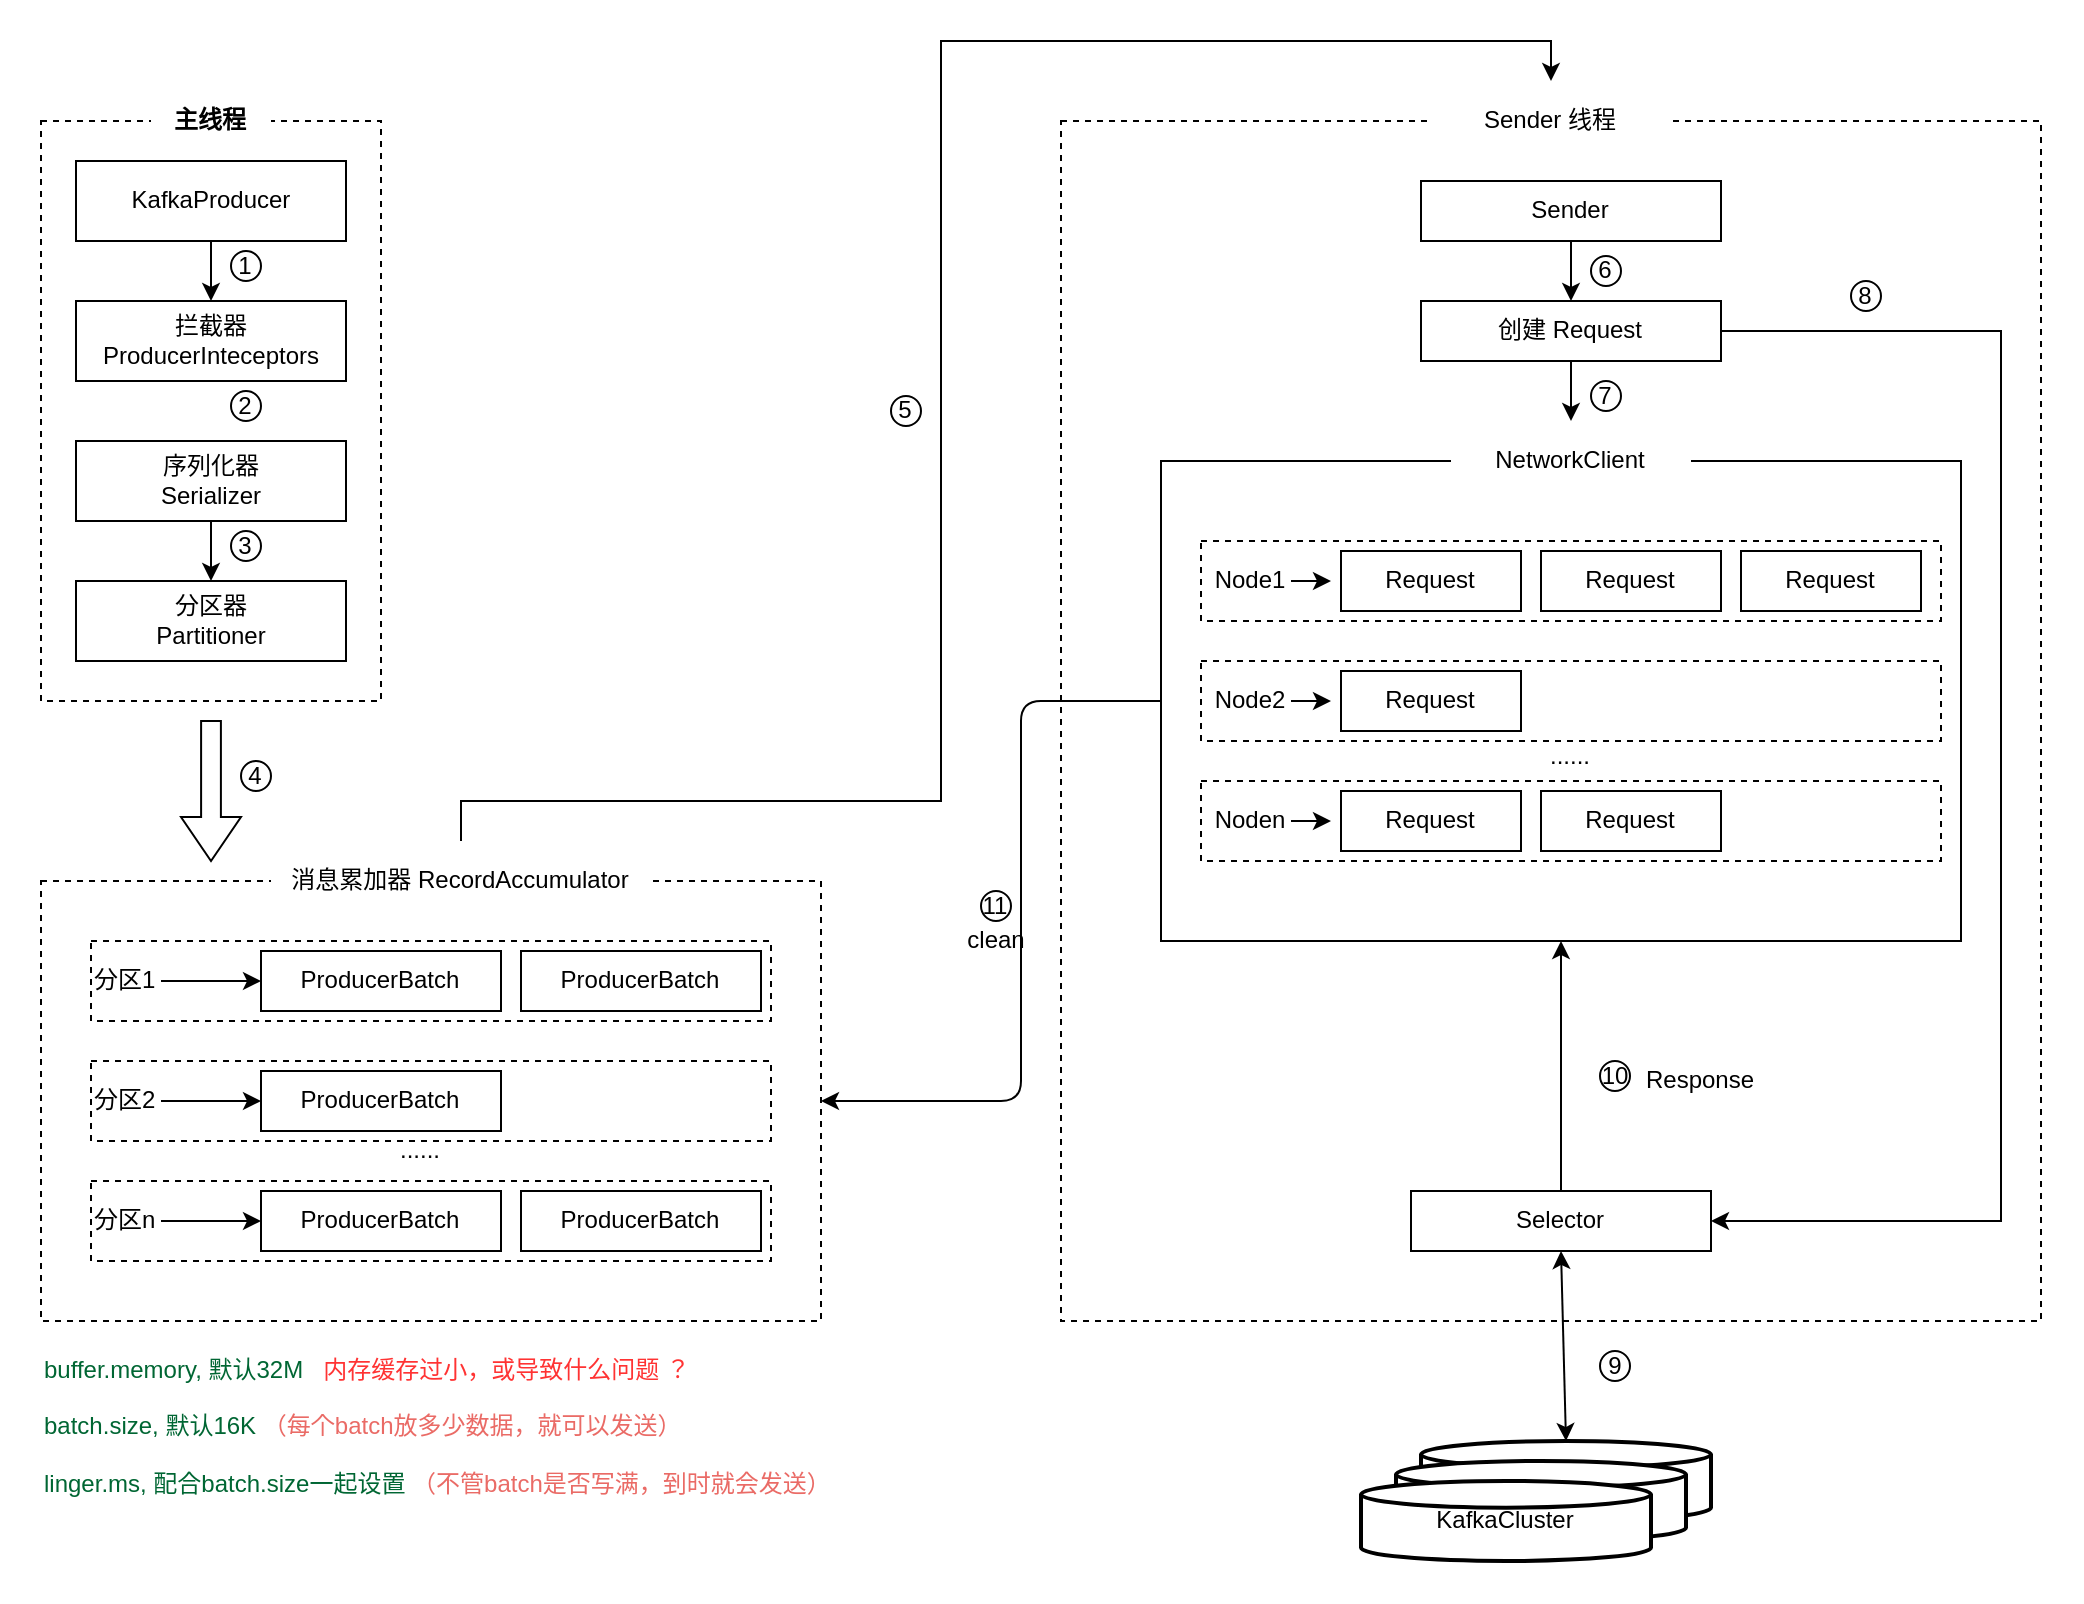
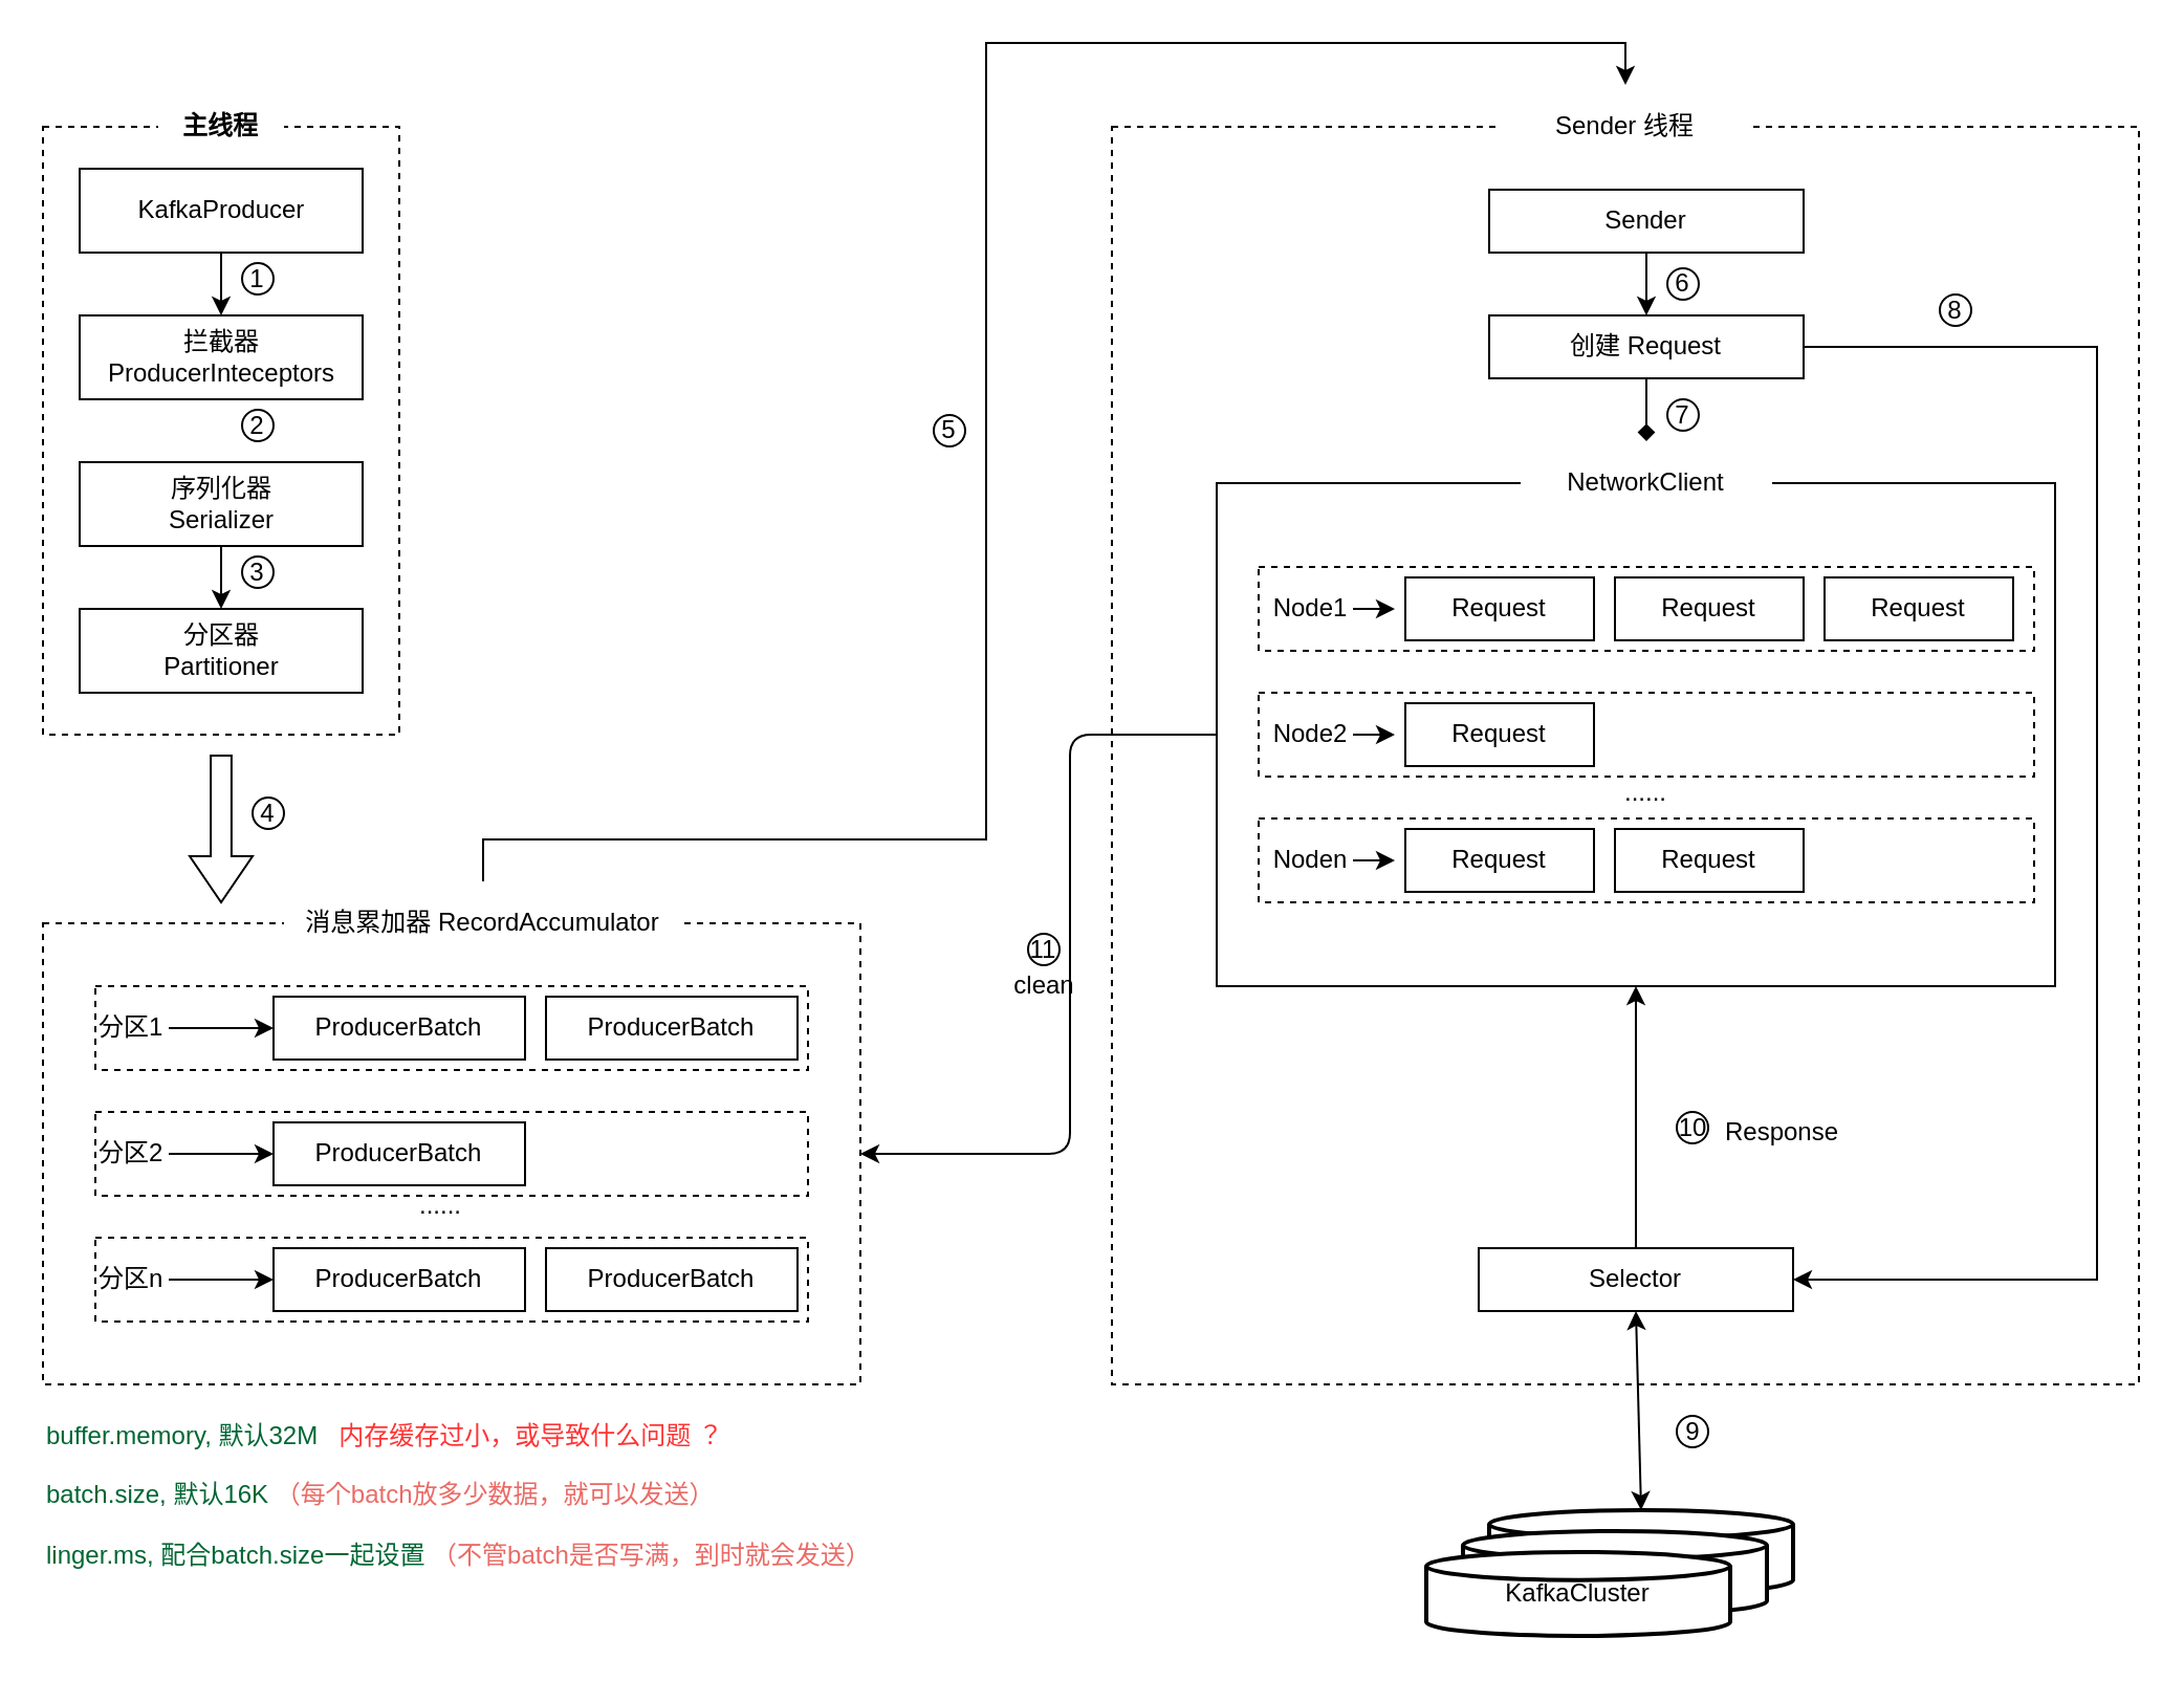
- <mxCell id="28" style="edgeStyle=orthogonalEdgeStyle;rounded=0;orthogonalLoop=1;jettySize=auto;html=1;entryX=0.5;entryY=0;entryDx=0;entryDy=0;" edge="1" parent="1" source="30" target="32"><mxGeometry relative="1" as="geometry" /></mxCell>
+ <mxCell id="28" style="edgeStyle=orthogonalEdgeStyle;rounded=0;orthogonalLoop=1;jettySize=auto;html=1;entryX=0.5;entryY=0;entryDx=0;entryDy=0;endArrow=diamond;" edge="1" parent="1" source="30" target="32"><mxGeometry relative="1" as="geometry" /></mxCell>
